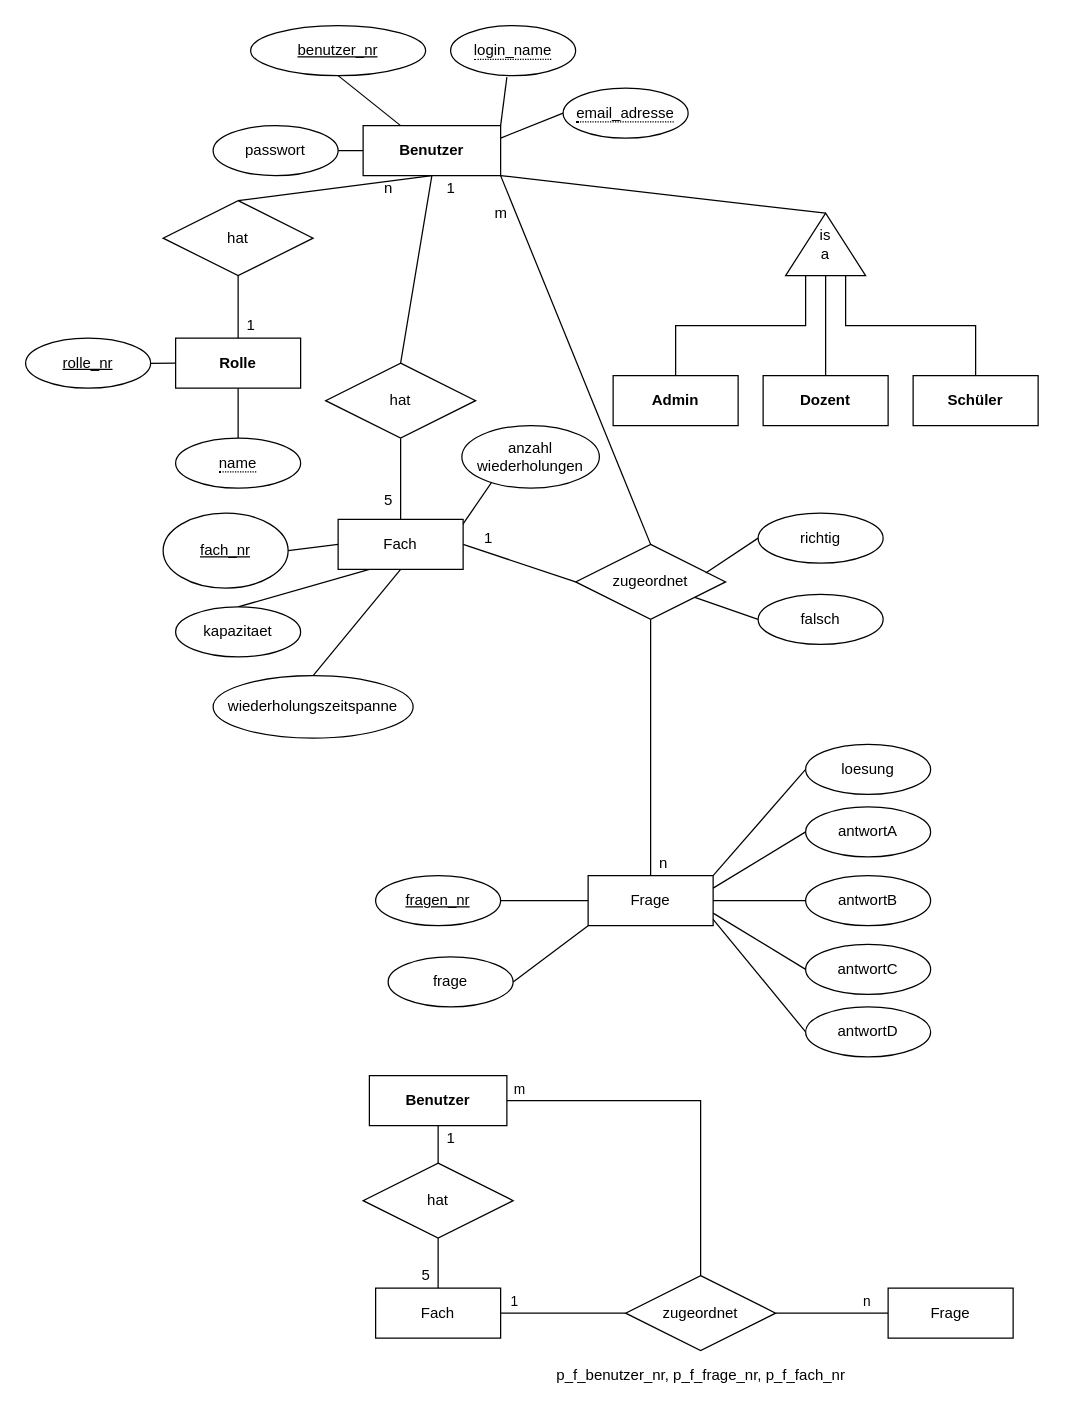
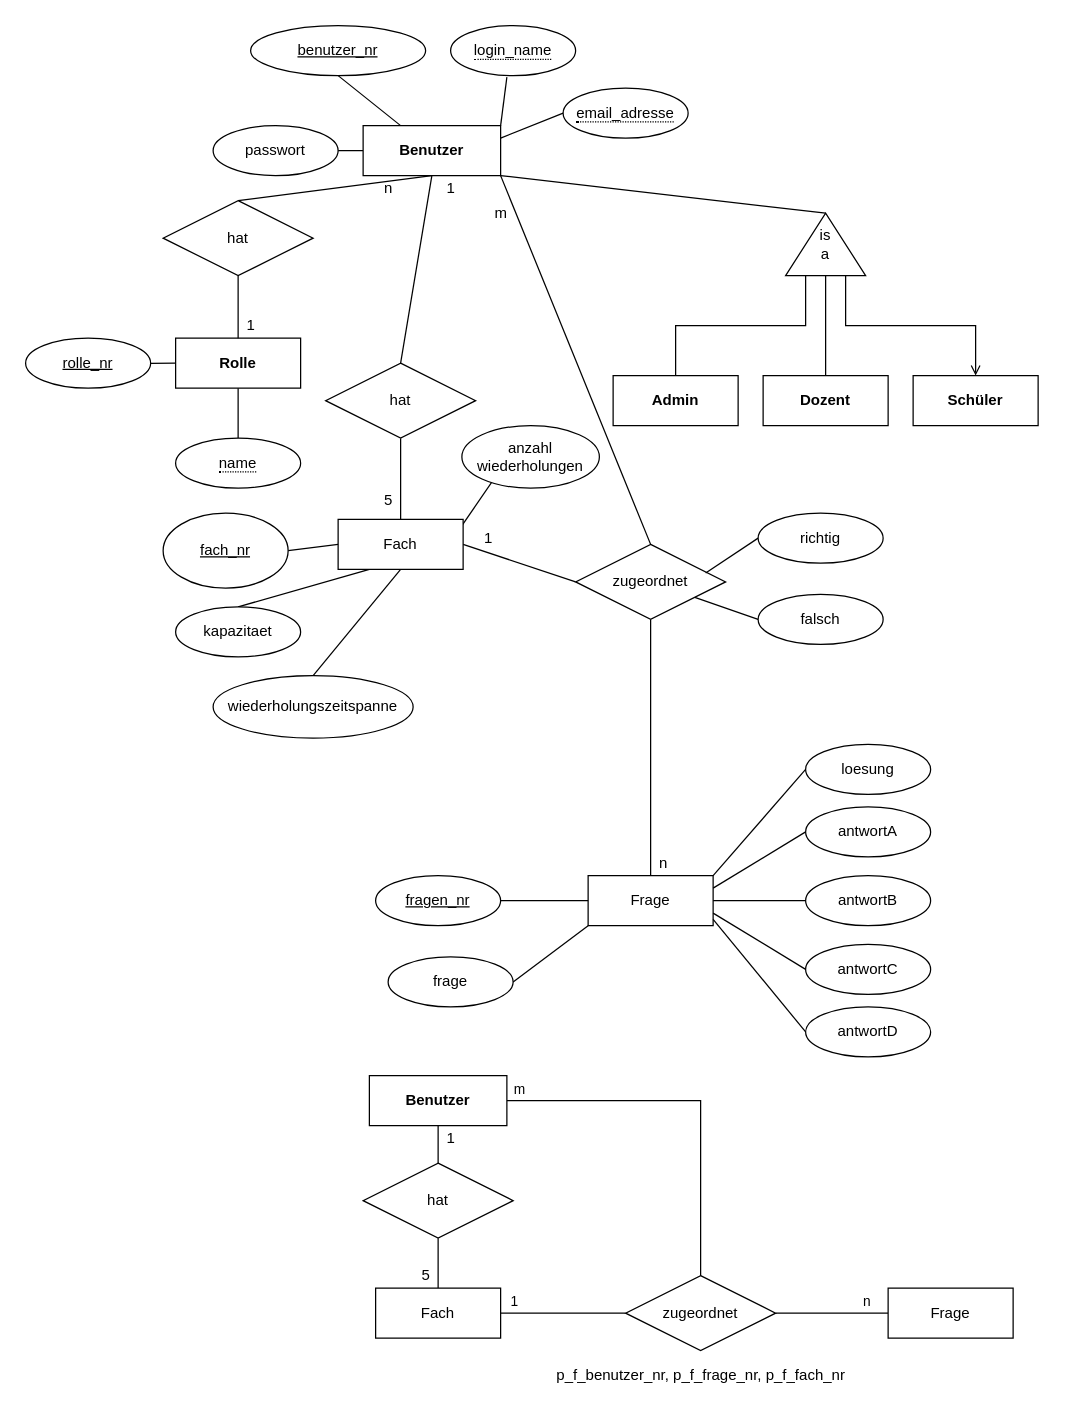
- <mxCell id="26" style="edgeStyle=orthogonalEdgeStyle;rounded=0;orthogonalLoop=1;jettySize=auto;html=1;exitX=0;exitY=0.75;exitDx=0;exitDy=0;entryX=0.5;entryY=0;entryDx=0;entryDy=0;endArrow=none;endFill=0;" parent="1" source="27" target="30" edge="1"><mxGeometry relative="1" as="geometry" /></mxCell>
+ <mxCell id="26" style="edgeStyle=orthogonalEdgeStyle;rounded=0;orthogonalLoop=1;jettySize=auto;html=1;exitX=0;exitY=0.75;exitDx=0;exitDy=0;entryX=0.5;entryY=0;entryDx=0;entryDy=0;endArrow=open;endFill=0;" parent="1" source="27" target="30" edge="1"><mxGeometry relative="1" as="geometry" /></mxCell>
